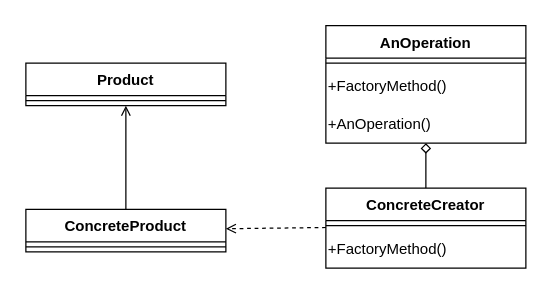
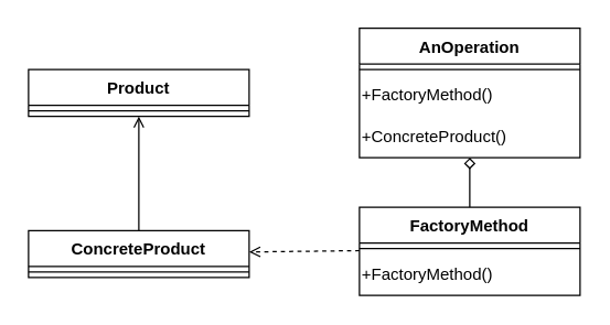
- <mxCell id="10" value="+AnOperation()" style="text;html=1;strokeColor=none;fillColor=none;align=left;verticalAlign=middle;whiteSpace=wrap;rounded=0;" vertex="1" parent="7"><mxGeometry y="64" width="160" height="30" as="geometry" /></mxCell>
+ <mxCell id="10" value="+ConcreteProduct()" style="text;html=1;strokeColor=none;fillColor=none;align=left;verticalAlign=middle;whiteSpace=wrap;rounded=0;" vertex="1" parent="7"><mxGeometry y="64" width="160" height="30" as="geometry" /></mxCell>
- <mxCell id="13" value="ConcreteCreator" style="swimlane;fontStyle=1;align=center;verticalAlign=top;childLayout=stackLayout;horizontal=1;startSize=26;horizontalStack=0;resizeParent=1;resizeParentMax=0;resizeLast=0;collapsible=1;marginBottom=0;whiteSpace=wrap;html=1;" vertex="1" parent="1"><mxGeometry x="260" y="150" width="160" height="64" as="geometry" /></mxCell>
+ <mxCell id="13" value="FactoryMethod" style="swimlane;fontStyle=1;align=center;verticalAlign=top;childLayout=stackLayout;horizontal=1;startSize=26;horizontalStack=0;resizeParent=1;resizeParentMax=0;resizeLast=0;collapsible=1;marginBottom=0;whiteSpace=wrap;html=1;" vertex="1" parent="1"><mxGeometry x="260" y="150" width="160" height="64" as="geometry" /></mxCell>
